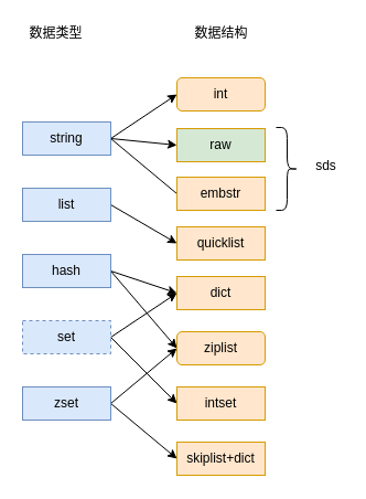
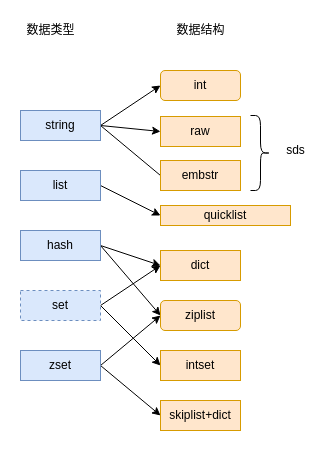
- <mxCell id="18" value="raw" style="rounded=0;whiteSpace=wrap;html=1;fillColor=#d5e8d4;strokeColor=#d79b00;" vertex="1" parent="1"><mxGeometry x="160" y="116" width="80" height="30" as="geometry" /></mxCell>
+ <mxCell id="18" value="raw" style="rounded=0;whiteSpace=wrap;html=1;fillColor=#ffe6cc;strokeColor=#d79b00;" vertex="1" parent="1"><mxGeometry x="160" y="116" width="80" height="30" as="geometry" /></mxCell>
- <mxCell id="20" value="quicklist" style="rounded=0;whiteSpace=wrap;html=1;fillColor=#ffe6cc;strokeColor=#d79b00;" vertex="1" parent="1"><mxGeometry x="160" y="205" width="80" height="30" as="geometry" /></mxCell>
+ <mxCell id="20" value="quicklist" style="rounded=0;whiteSpace=wrap;html=1;fillColor=#ffe6cc;strokeColor=#d79b00;" vertex="1" parent="1"><mxGeometry x="160" y="205" width="130" height="20" as="geometry" /></mxCell>
